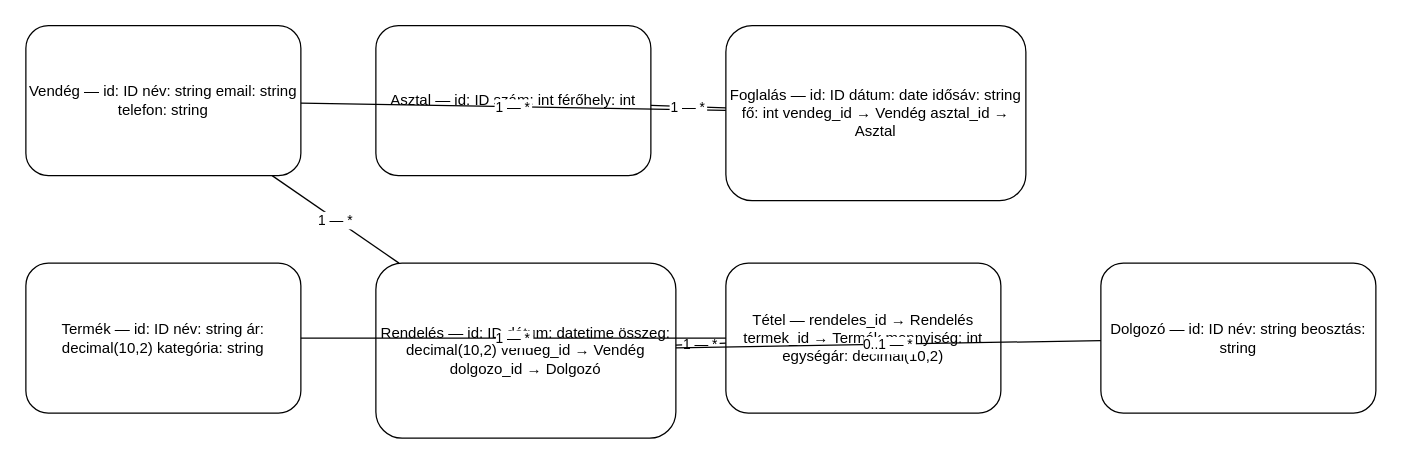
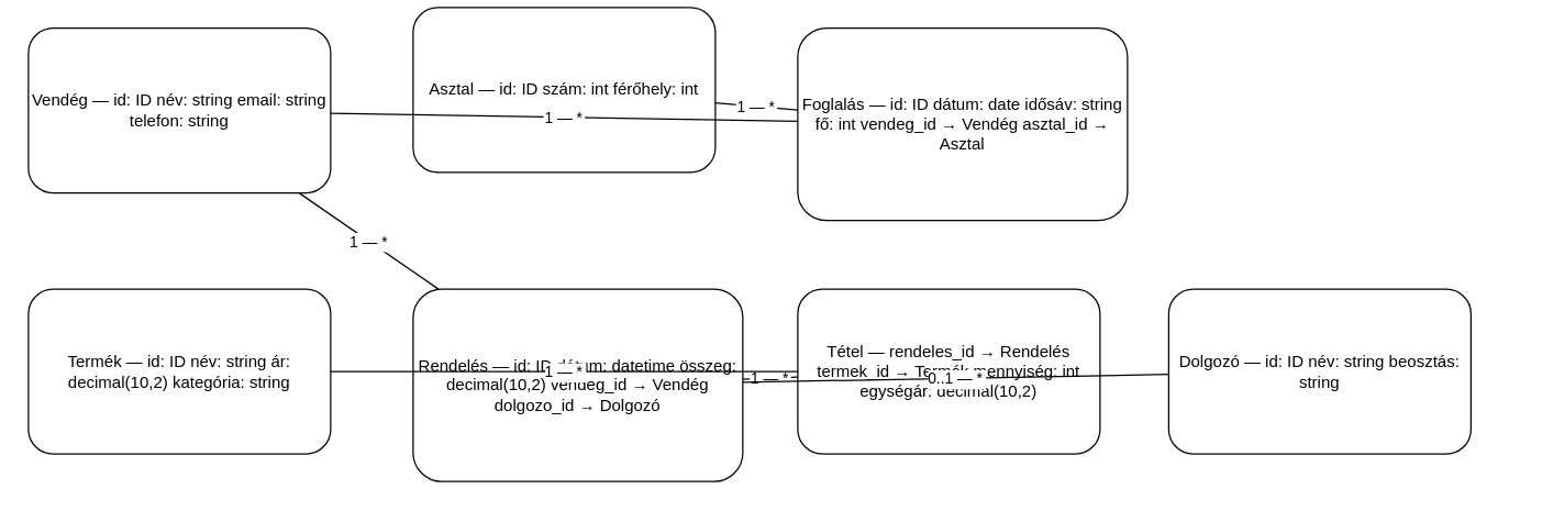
- <mxCell id="3" value="Asztal — id: ID szám: int férőhely: int" style="shape=rectangle;whiteSpace=wrap;rounded=1;strokeWidth=1;" vertex="1" parent="1"><mxGeometry x="300" y="20" width="220" height="120" as="geometry" /></mxCell>
+ <mxCell id="3" value="Asztal — id: ID szám: int férőhely: int" style="shape=rectangle;whiteSpace=wrap;rounded=1;strokeWidth=1;" vertex="1" parent="1"><mxGeometry x="300" y="5" width="220" height="120" as="geometry" /></mxCell>
- <mxCell id="8" value="Dolgozó — id: ID név: string beosztás: string" style="shape=rectangle;whiteSpace=wrap;rounded=1;strokeWidth=1;" vertex="1" parent="1"><mxGeometry x="880" y="210" width="220" height="120" as="geometry" /></mxCell>
+ <mxCell id="8" value="Dolgozó — id: ID név: string beosztás: string" style="shape=rectangle;whiteSpace=wrap;rounded=1;strokeWidth=1;" vertex="1" parent="1"><mxGeometry x="850" y="210" width="220" height="120" as="geometry" /></mxCell>
